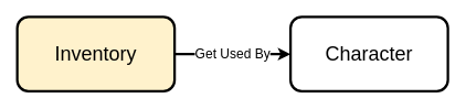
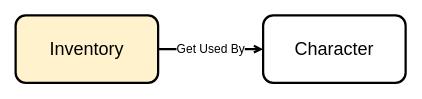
- <mxCell id="2" value="Get Used By" style="edgeStyle=orthogonalEdgeStyle;rounded=0;orthogonalLoop=1;jettySize=auto;html=1;exitX=1;exitY=0.5;exitDx=0;exitDy=0;entryX=0;entryY=0.5;entryDx=0;entryDy=0;fontSize=16;strokeWidth=3;" edge="1" parent="1" source="3" target="4"><mxGeometry relative="1" as="geometry" /></mxCell>
+ <mxCell id="2" value="Get Used By" style="edgeStyle=orthogonalEdgeStyle;rounded=0;orthogonalLoop=1;jettySize=auto;html=1;exitX=1;exitY=0.5;exitDx=0;exitDy=0;entryX=0;entryY=0.5;entryDx=0;entryDy=0;fontSize=16;strokeWidth=3;endArrow=open;" edge="1" parent="1" source="3" target="4"><mxGeometry relative="1" as="geometry" /></mxCell>
